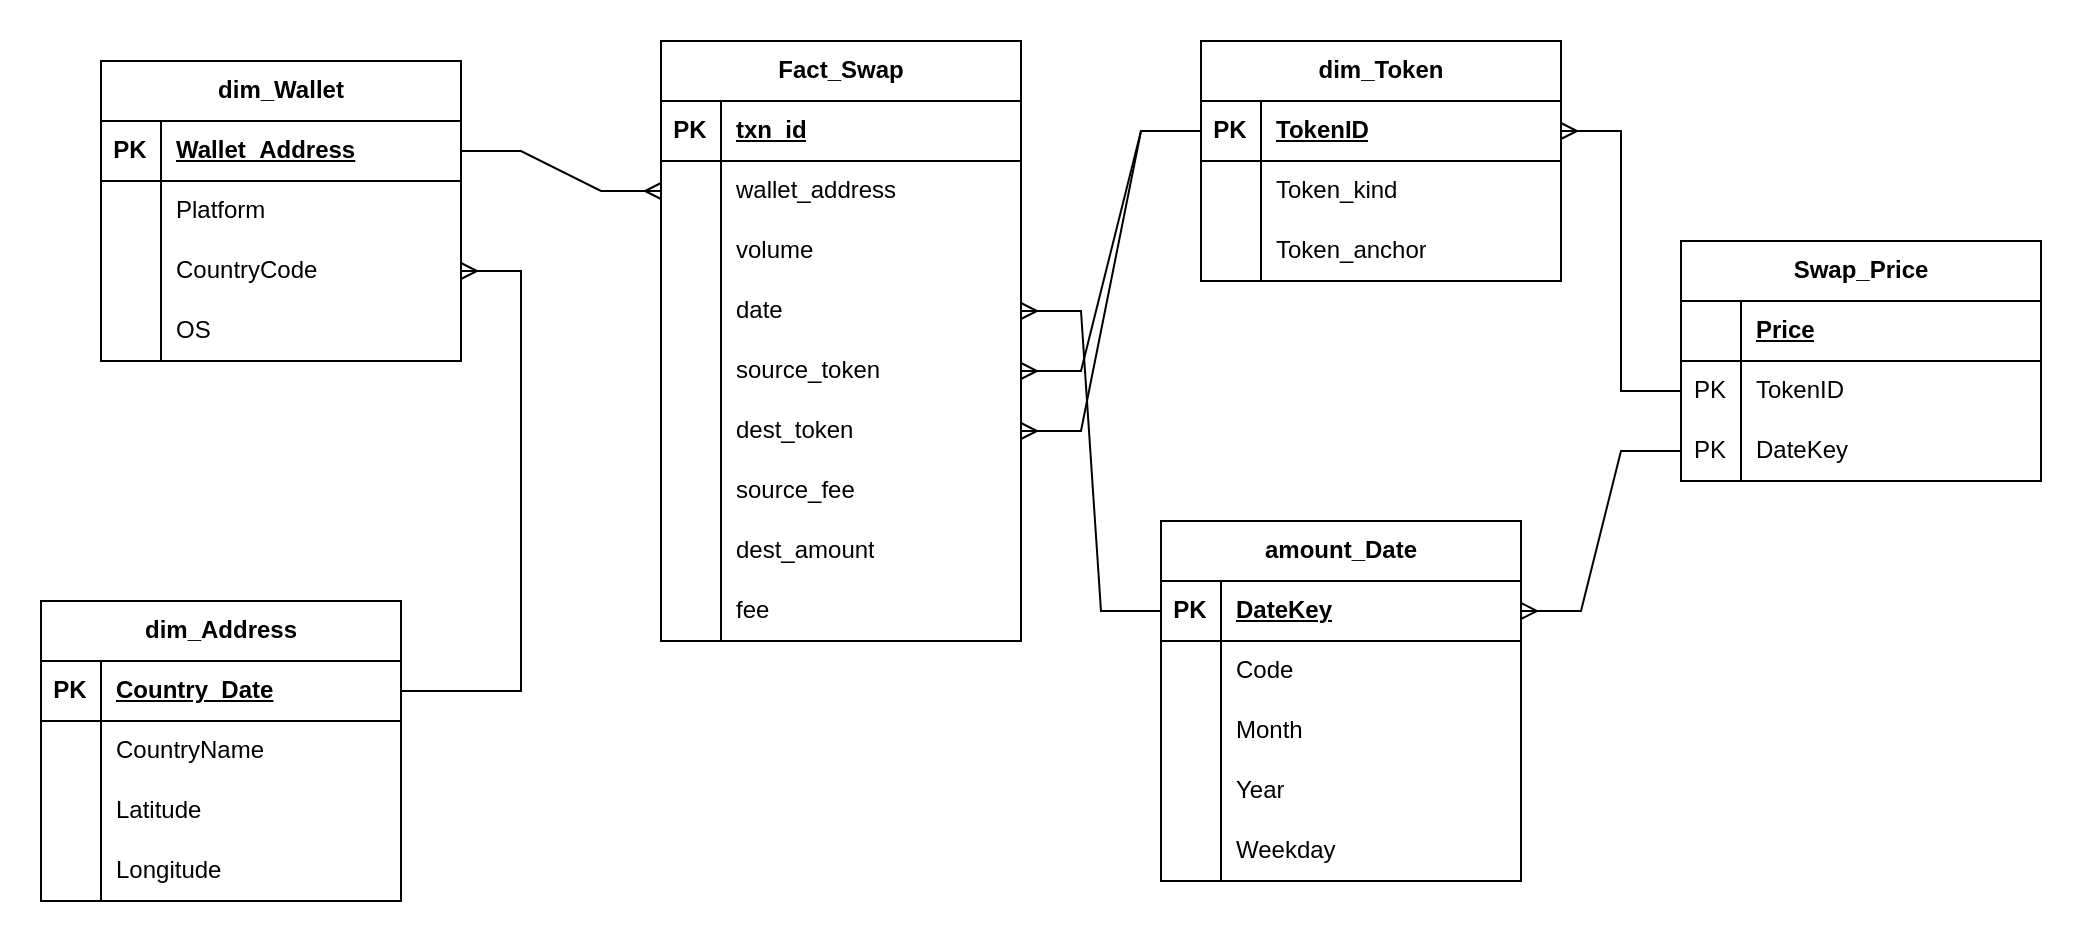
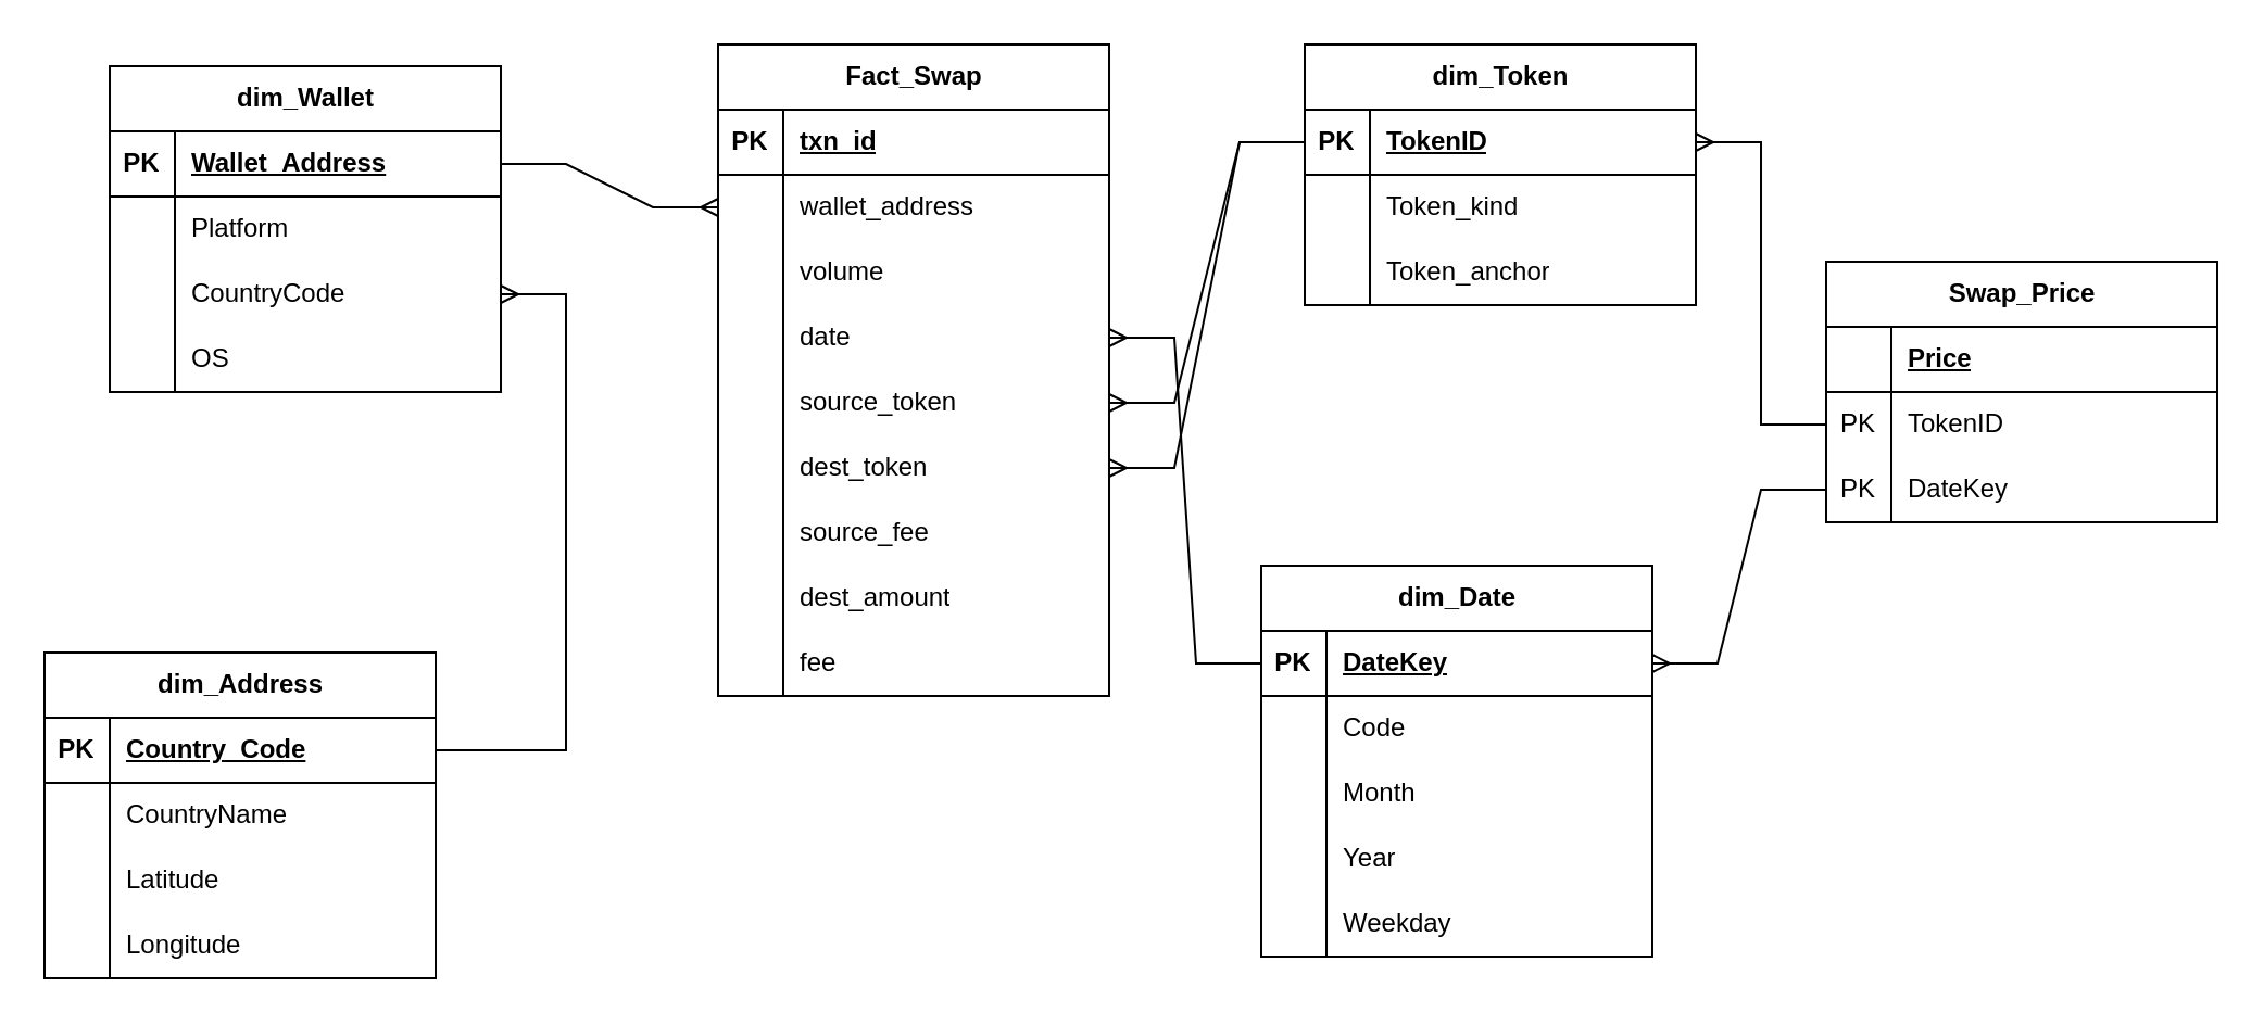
- <mxCell id="53" value="amount_Date" style="shape=table;startSize=30;container=1;collapsible=1;childLayout=tableLayout;fixedRows=1;rowLines=0;fontStyle=1;align=center;resizeLast=1;html=1;" parent="1" vertex="1"><mxGeometry x="580" y="260" width="180" height="180" as="geometry" /></mxCell>
+ <mxCell id="53" value="dim_Date" style="shape=table;startSize=30;container=1;collapsible=1;childLayout=tableLayout;fixedRows=1;rowLines=0;fontStyle=1;align=center;resizeLast=1;html=1;" parent="1" vertex="1"><mxGeometry x="580" y="260" width="180" height="180" as="geometry" /></mxCell>
- <mxCell id="82" value="Country_Date" style="shape=partialRectangle;connectable=0;fillColor=none;top=0;left=0;bottom=0;right=0;align=left;spacingLeft=6;fontStyle=5;overflow=hidden;whiteSpace=wrap;html=1;" parent="80" vertex="1"><mxGeometry x="30" width="150" height="30" as="geometry"><mxRectangle width="150" height="30" as="alternateBounds" /></mxGeometry></mxCell>
+ <mxCell id="82" value="Country_Code" style="shape=partialRectangle;connectable=0;fillColor=none;top=0;left=0;bottom=0;right=0;align=left;spacingLeft=6;fontStyle=5;overflow=hidden;whiteSpace=wrap;html=1;" parent="80" vertex="1"><mxGeometry x="30" width="150" height="30" as="geometry"><mxRectangle width="150" height="30" as="alternateBounds" /></mxGeometry></mxCell>
